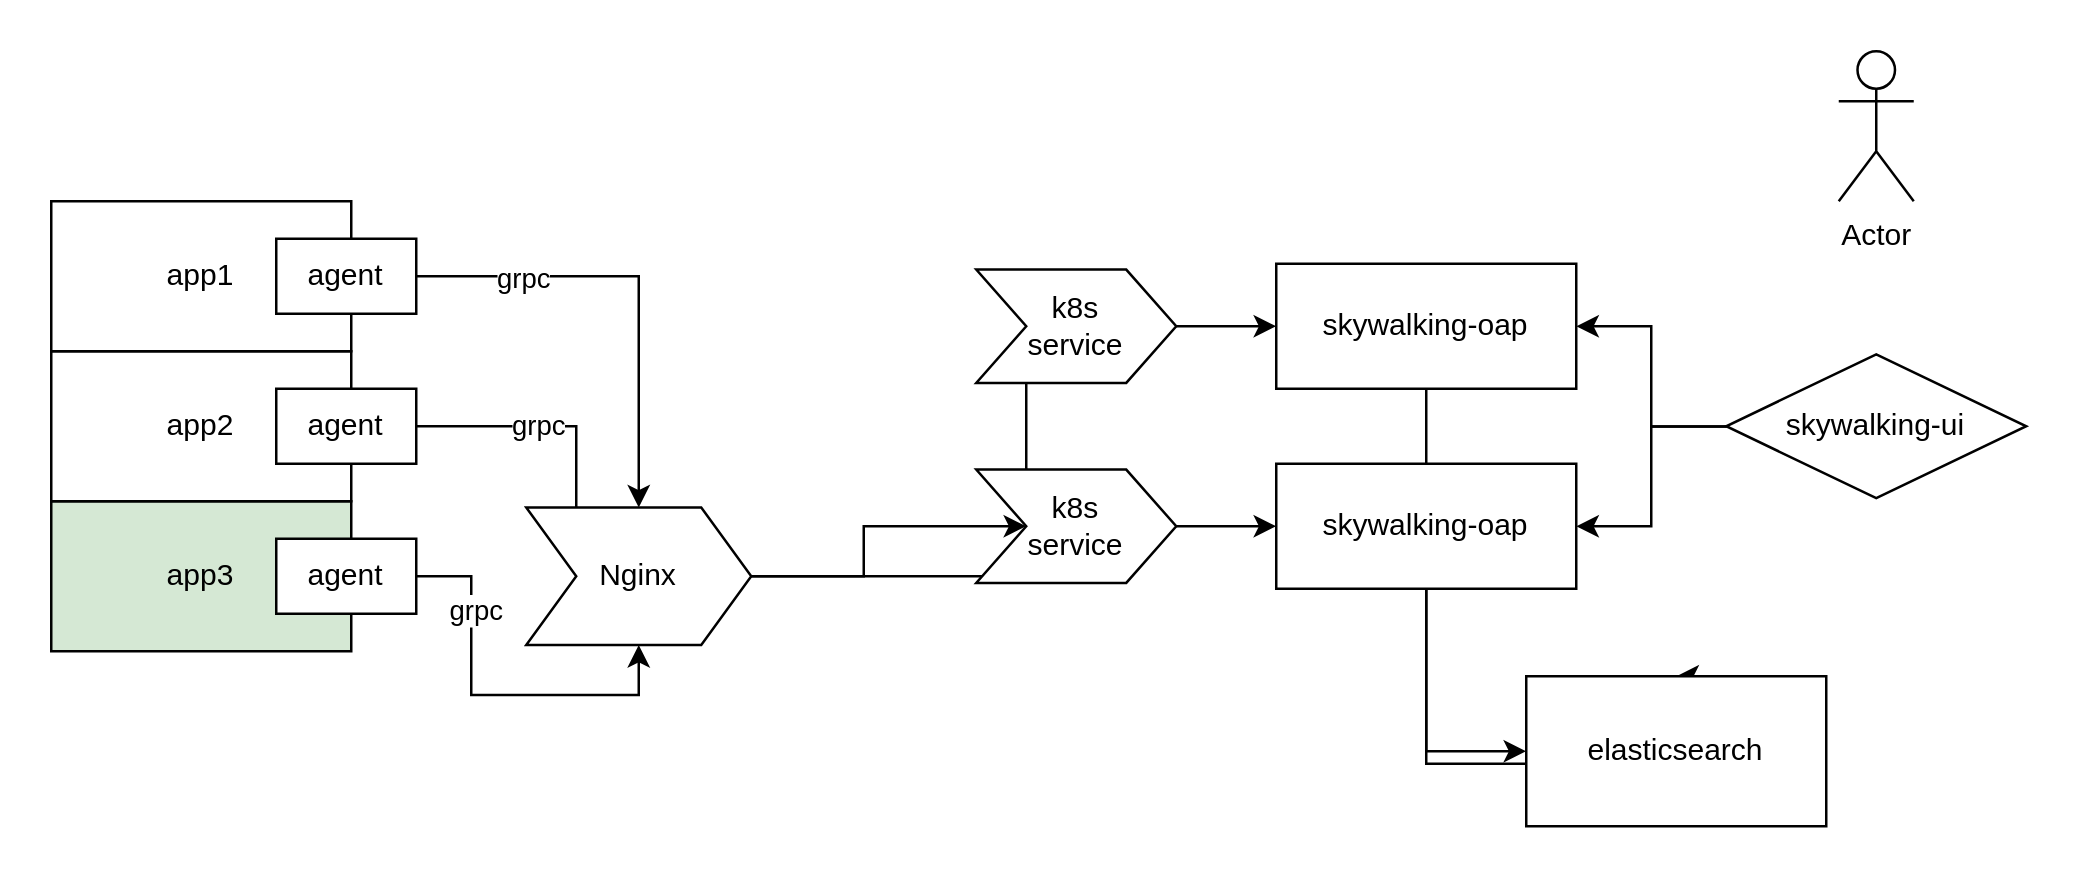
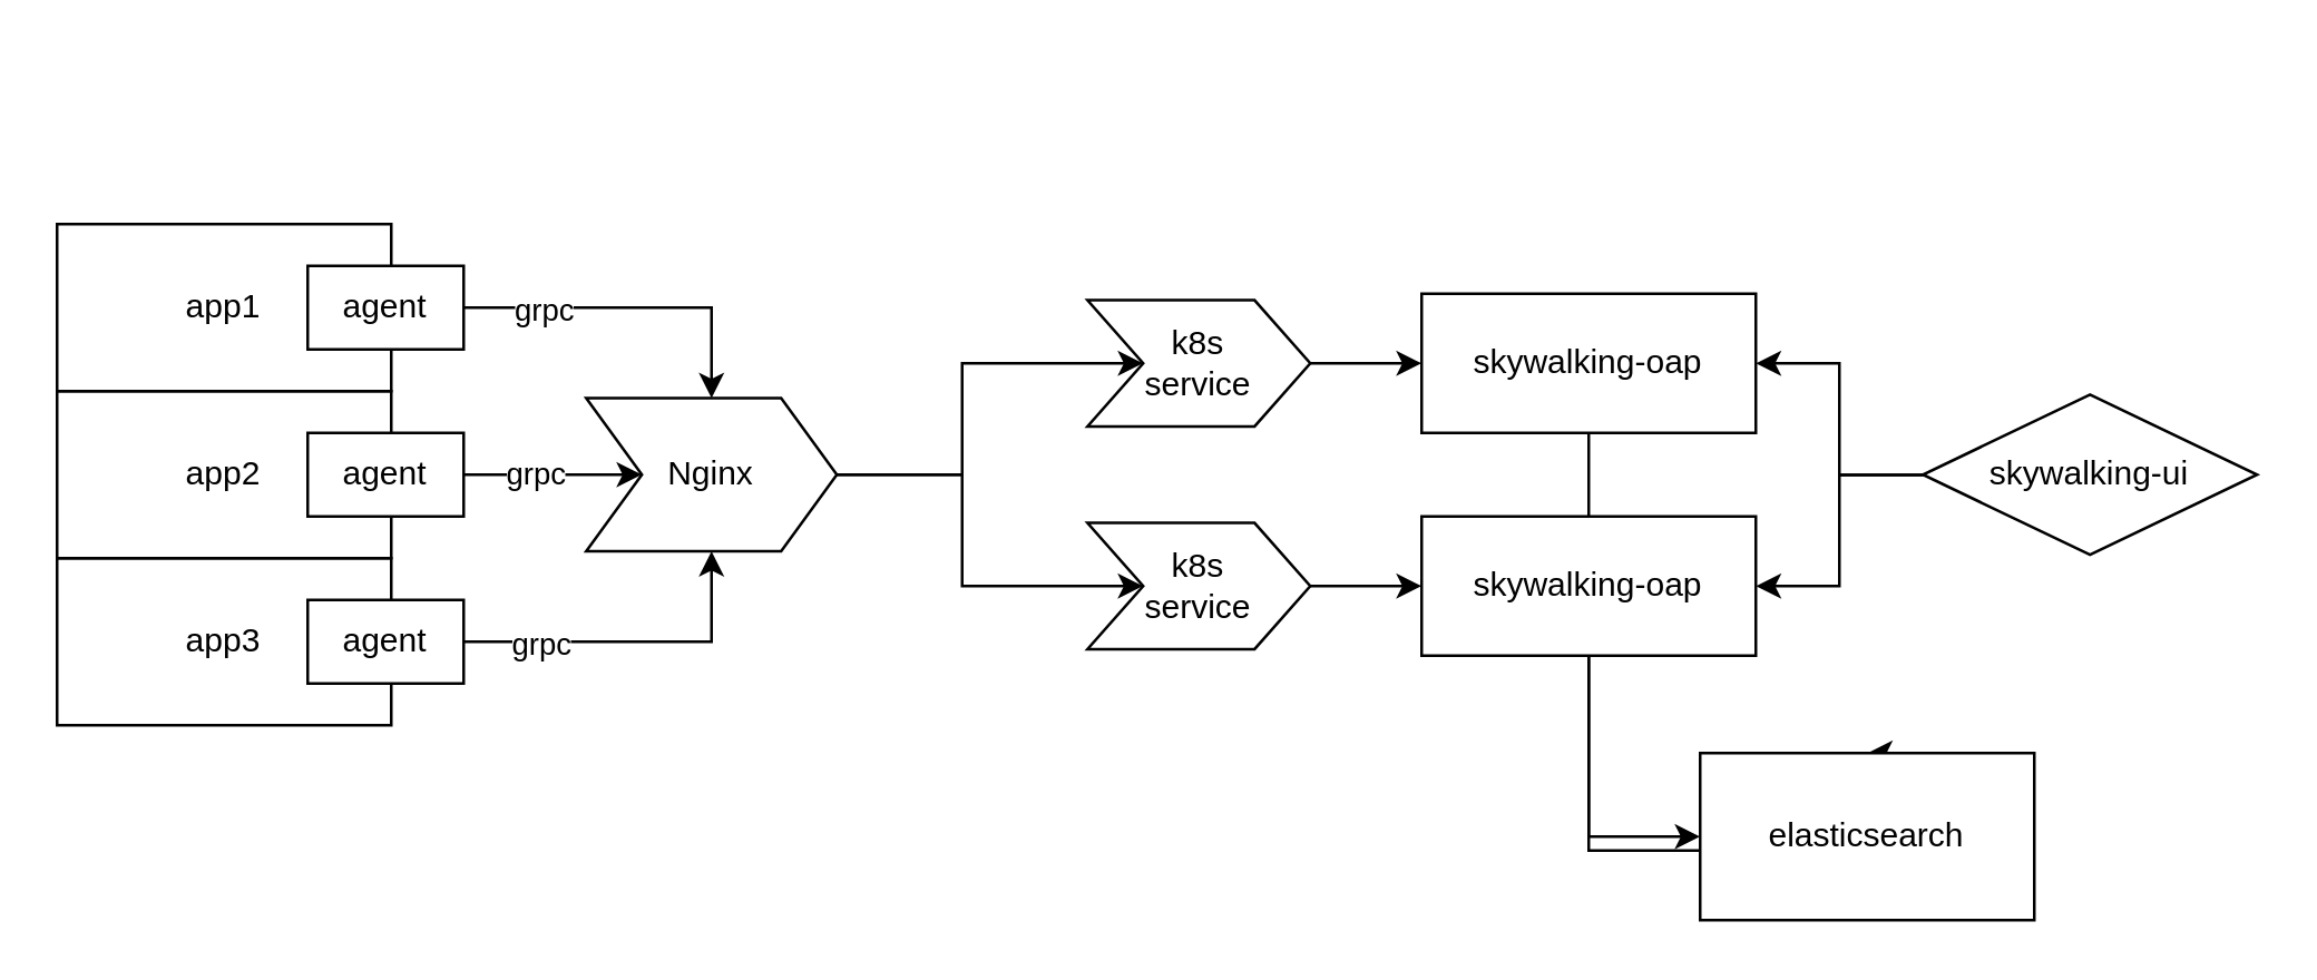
- <mxCell id="25" value="Actor" style="shape=umlActor;verticalLabelPosition=bottom;verticalAlign=top;html=1;outlineConnect=0;" vertex="1" parent="1"><mxGeometry x="735" y="20" width="30" height="60" as="geometry" /></mxCell>
- <mxCell id="3" value="app3" style="rounded=0;whiteSpace=wrap;html=1;fillColor=#d5e8d4;" vertex="1" parent="1"><mxGeometry x="20" y="200" width="120" height="60" as="geometry" /></mxCell>
+ <mxCell id="3" value="app3" style="rounded=0;whiteSpace=wrap;html=1;" vertex="1" parent="1"><mxGeometry x="20" y="200" width="120" height="60" as="geometry" /></mxCell>
- <mxCell id="20" value="Nginx" style="shape=step;perimeter=stepPerimeter;whiteSpace=wrap;html=1;fixedSize=1;" vertex="1" parent="1"><mxGeometry x="210" y="202.5" width="90" height="55" as="geometry" /></mxCell>
+ <mxCell id="20" value="Nginx" style="shape=step;perimeter=stepPerimeter;whiteSpace=wrap;html=1;fixedSize=1;" vertex="1" parent="1"><mxGeometry x="210" y="142.5" width="90" height="55" as="geometry" /></mxCell>
